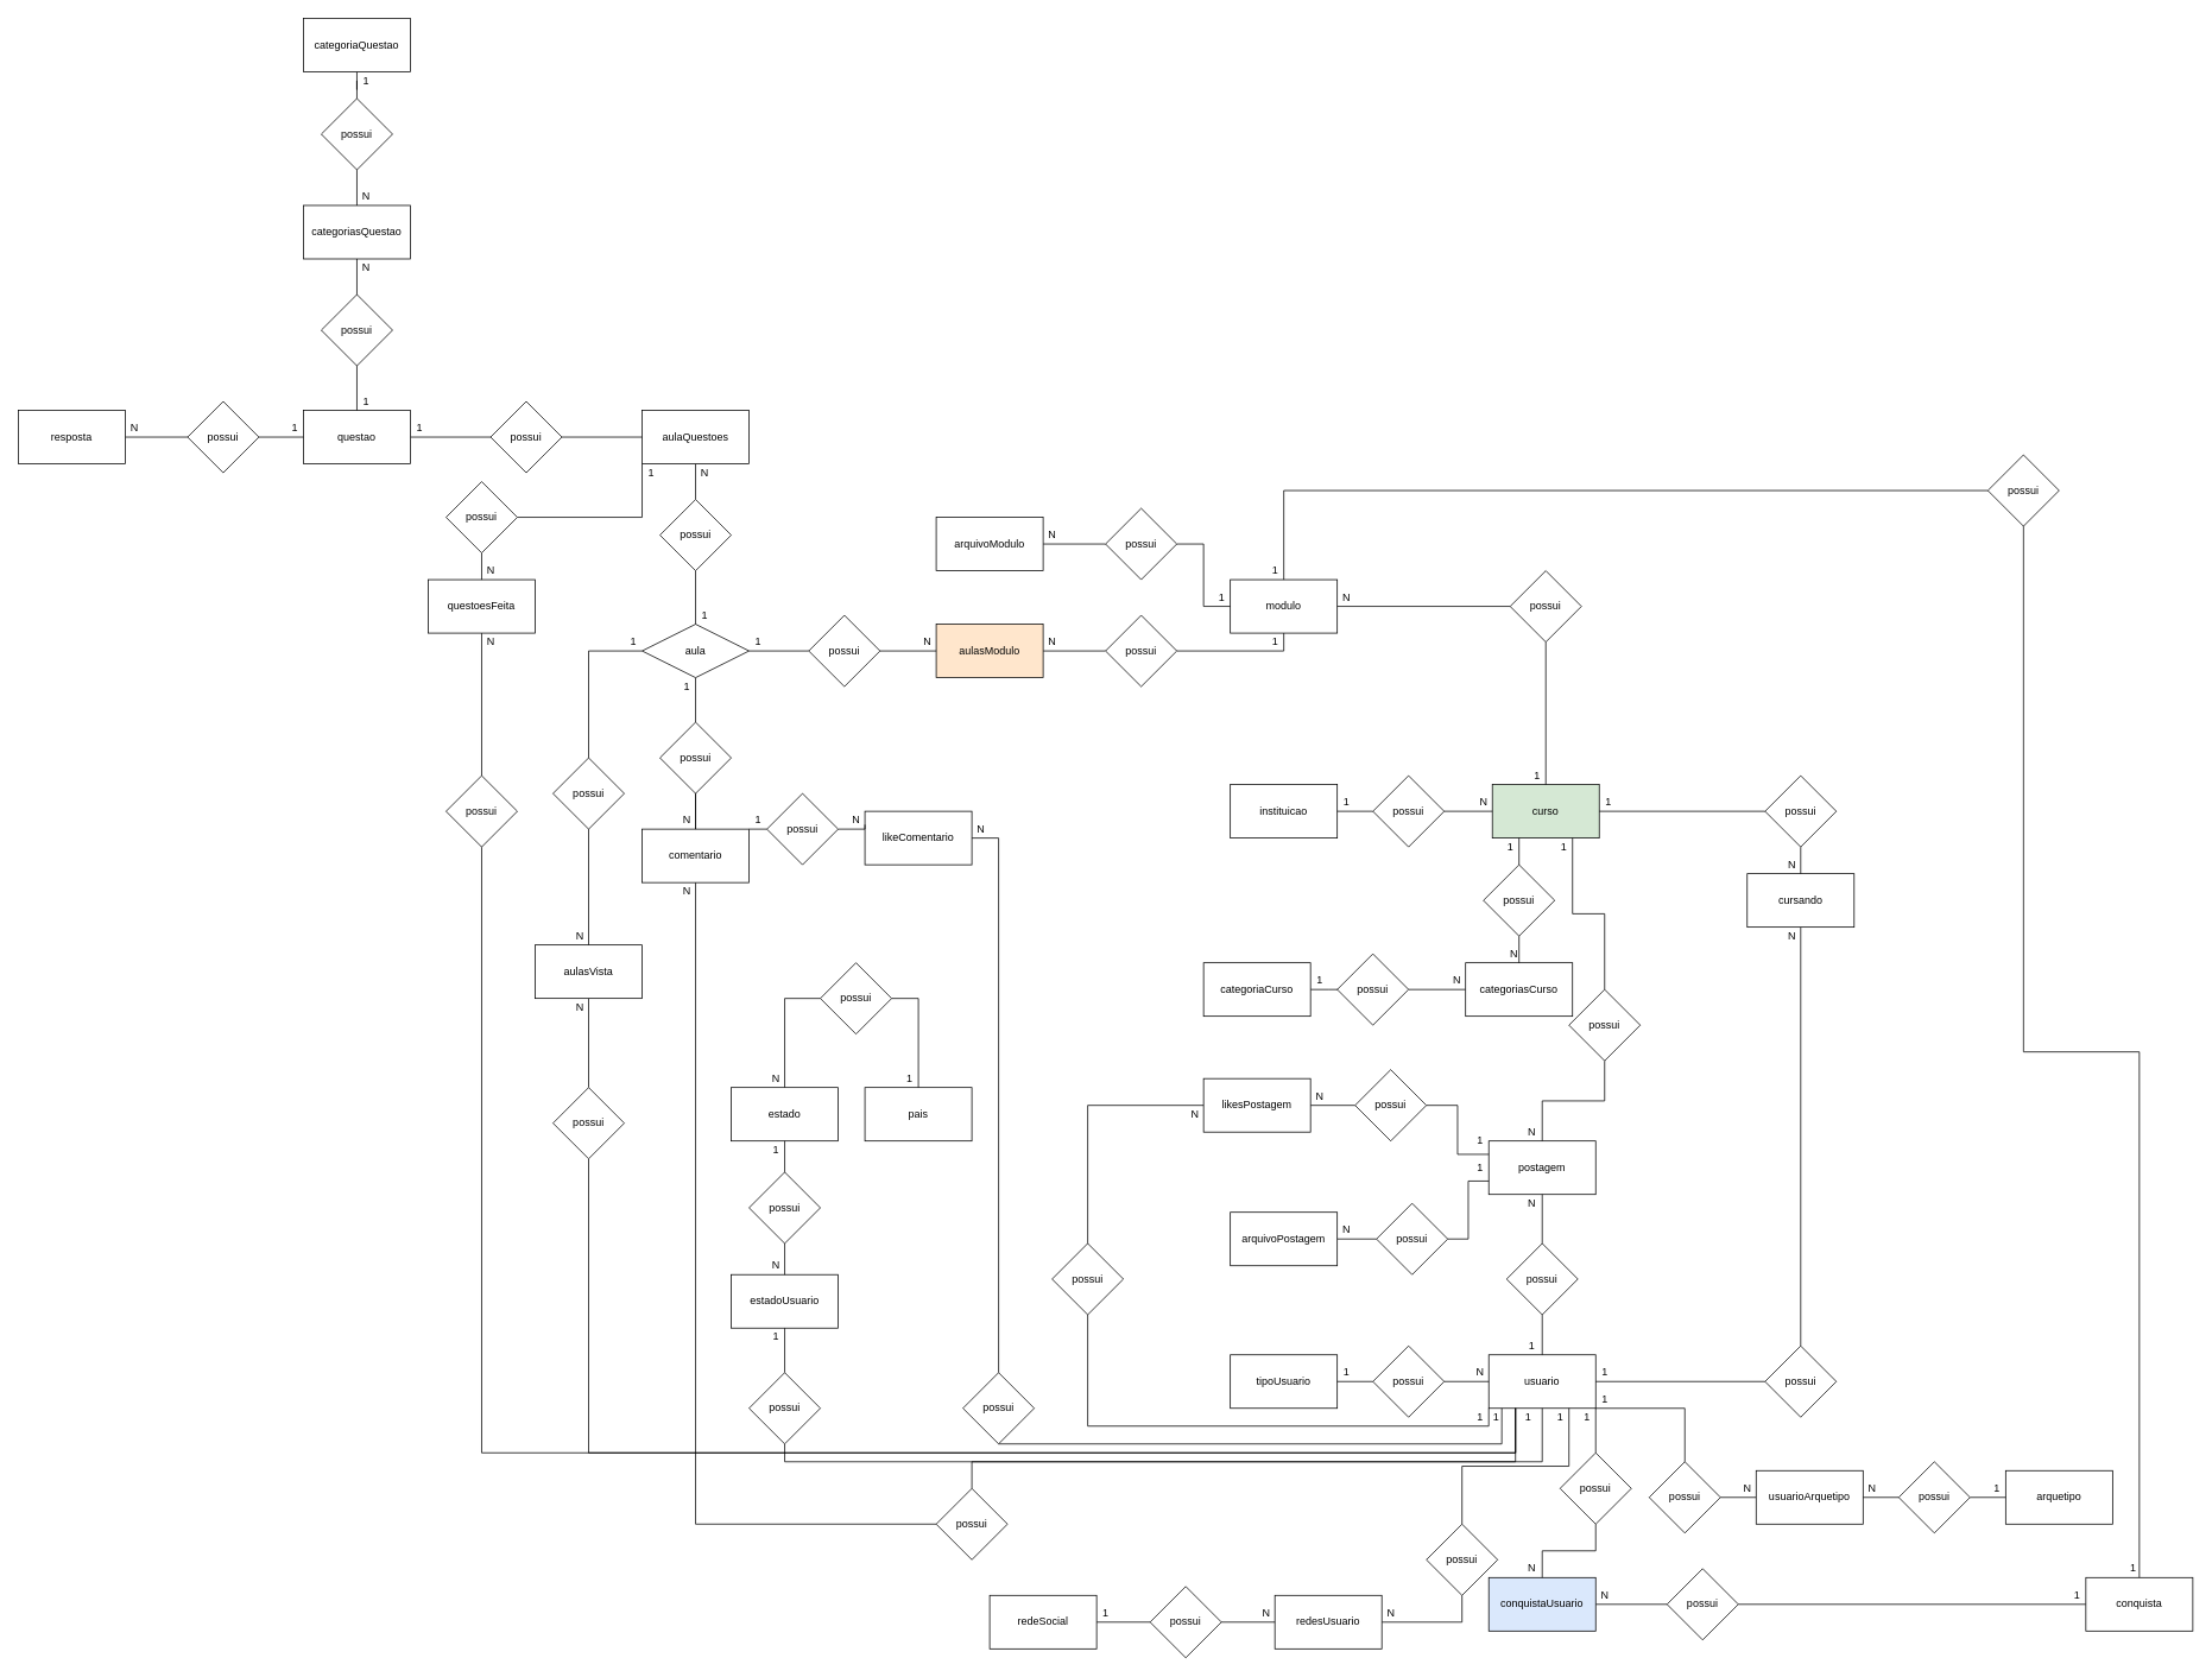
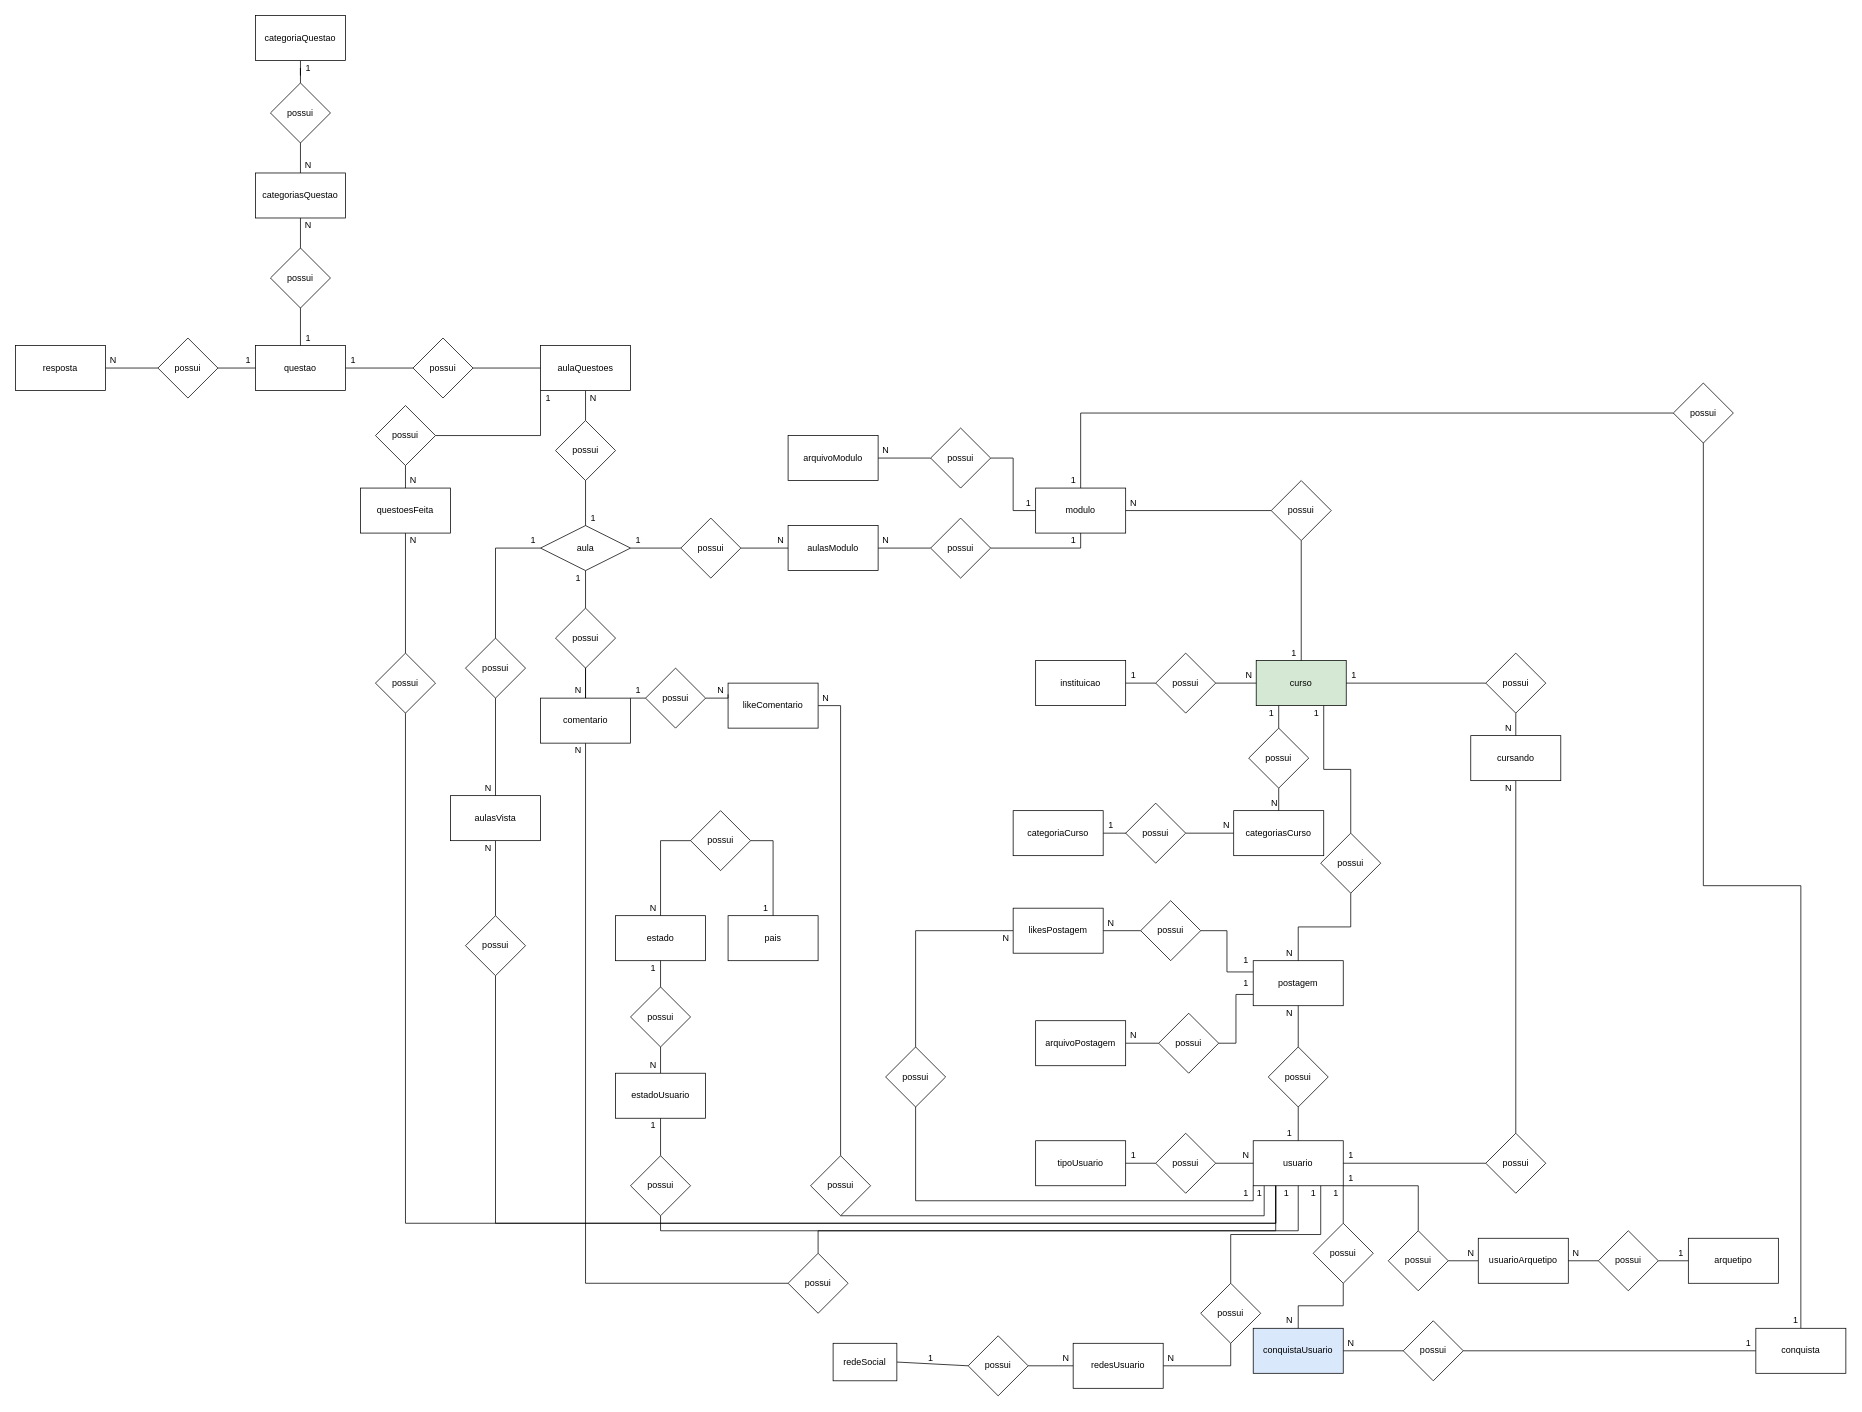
- <mxCell id="100" value="aulasModulo" style="whiteSpace=wrap;html=1;fillColor=#ffe6cc;" parent="1" vertex="1"><mxGeometry x="1050" y="700" width="120" height="60" as="geometry" /></mxCell>
+ <mxCell id="100" value="aulasModulo" style="whiteSpace=wrap;html=1;" parent="1" vertex="1"><mxGeometry x="1050" y="700" width="120" height="60" as="geometry" /></mxCell>
- <mxCell id="85" value="redeSocial" style="whiteSpace=wrap;html=1;" parent="1" vertex="1"><mxGeometry x="1110" y="1790" width="120" height="60" as="geometry" /></mxCell>
+ <mxCell id="85" value="redeSocial" style="whiteSpace=wrap;html=1;" parent="1" vertex="1"><mxGeometry x="1110" y="1790" width="85" height="50" as="geometry" /></mxCell>
